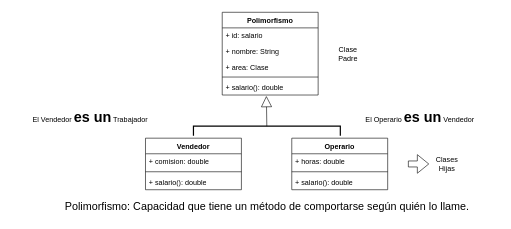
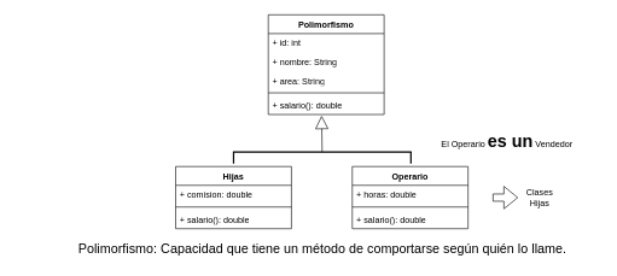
- <mxCell id="3" value="+ id: salario" style="text;strokeColor=none;fillColor=none;align=left;verticalAlign=top;spacingLeft=4;spacingRight=4;overflow=hidden;rotatable=0;points=[[0,0.5],[1,0.5]];portConstraint=eastwest;whiteSpace=wrap;html=1;" vertex="1" parent="2"><mxGeometry y="26" width="160" height="26" as="geometry" /></mxCell>
+ <mxCell id="3" value="+ id: int" style="text;strokeColor=none;fillColor=none;align=left;verticalAlign=top;spacingLeft=4;spacingRight=4;overflow=hidden;rotatable=0;points=[[0,0.5],[1,0.5]];portConstraint=eastwest;whiteSpace=wrap;html=1;" vertex="1" parent="2"><mxGeometry y="26" width="160" height="26" as="geometry" /></mxCell>
- <mxCell id="21" value="Clase Padre" style="text;html=1;align=center;verticalAlign=middle;whiteSpace=wrap;rounded=0;" vertex="1" parent="1"><mxGeometry x="550" y="74" width="60" height="30" as="geometry" /></mxCell>
- <mxCell id="5" value="+ area: Clase" style="text;strokeColor=none;fillColor=none;align=left;verticalAlign=top;spacingLeft=4;spacingRight=4;overflow=hidden;rotatable=0;points=[[0,0.5],[1,0.5]];portConstraint=eastwest;whiteSpace=wrap;html=1;" vertex="1" parent="2"><mxGeometry y="78" width="160" height="26" as="geometry" /></mxCell>
+ <mxCell id="5" value="+ area: String" style="text;strokeColor=none;fillColor=none;align=left;verticalAlign=top;spacingLeft=4;spacingRight=4;overflow=hidden;rotatable=0;points=[[0,0.5],[1,0.5]];portConstraint=eastwest;whiteSpace=wrap;html=1;" vertex="1" parent="2"><mxGeometry y="78" width="160" height="26" as="geometry" /></mxCell>
- <mxCell id="18" value="El Vendedor &lt;b&gt;&lt;font style=&quot;font-size: 24px;&quot;&gt;es un&lt;/font&gt;&lt;/b&gt; Trabajador" style="text;html=1;align=center;verticalAlign=middle;whiteSpace=wrap;rounded=0;" vertex="1" parent="1"><mxGeometry x="20" y="180" width="260" height="30" as="geometry" /></mxCell>
- <mxCell id="8" value="Vendedor" style="swimlane;fontStyle=1;align=center;verticalAlign=top;childLayout=stackLayout;horizontal=1;startSize=26;horizontalStack=0;resizeParent=1;resizeParentMax=0;resizeLast=0;collapsible=1;marginBottom=0;whiteSpace=wrap;html=1;" vertex="1" parent="1"><mxGeometry x="242" y="230" width="160" height="86" as="geometry" /></mxCell>
+ <mxCell id="8" value="Hijas" style="swimlane;fontStyle=1;align=center;verticalAlign=top;childLayout=stackLayout;horizontal=1;startSize=26;horizontalStack=0;resizeParent=1;resizeParentMax=0;resizeLast=0;collapsible=1;marginBottom=0;whiteSpace=wrap;html=1;" vertex="1" parent="1"><mxGeometry x="242" y="230" width="160" height="86" as="geometry" /></mxCell>
